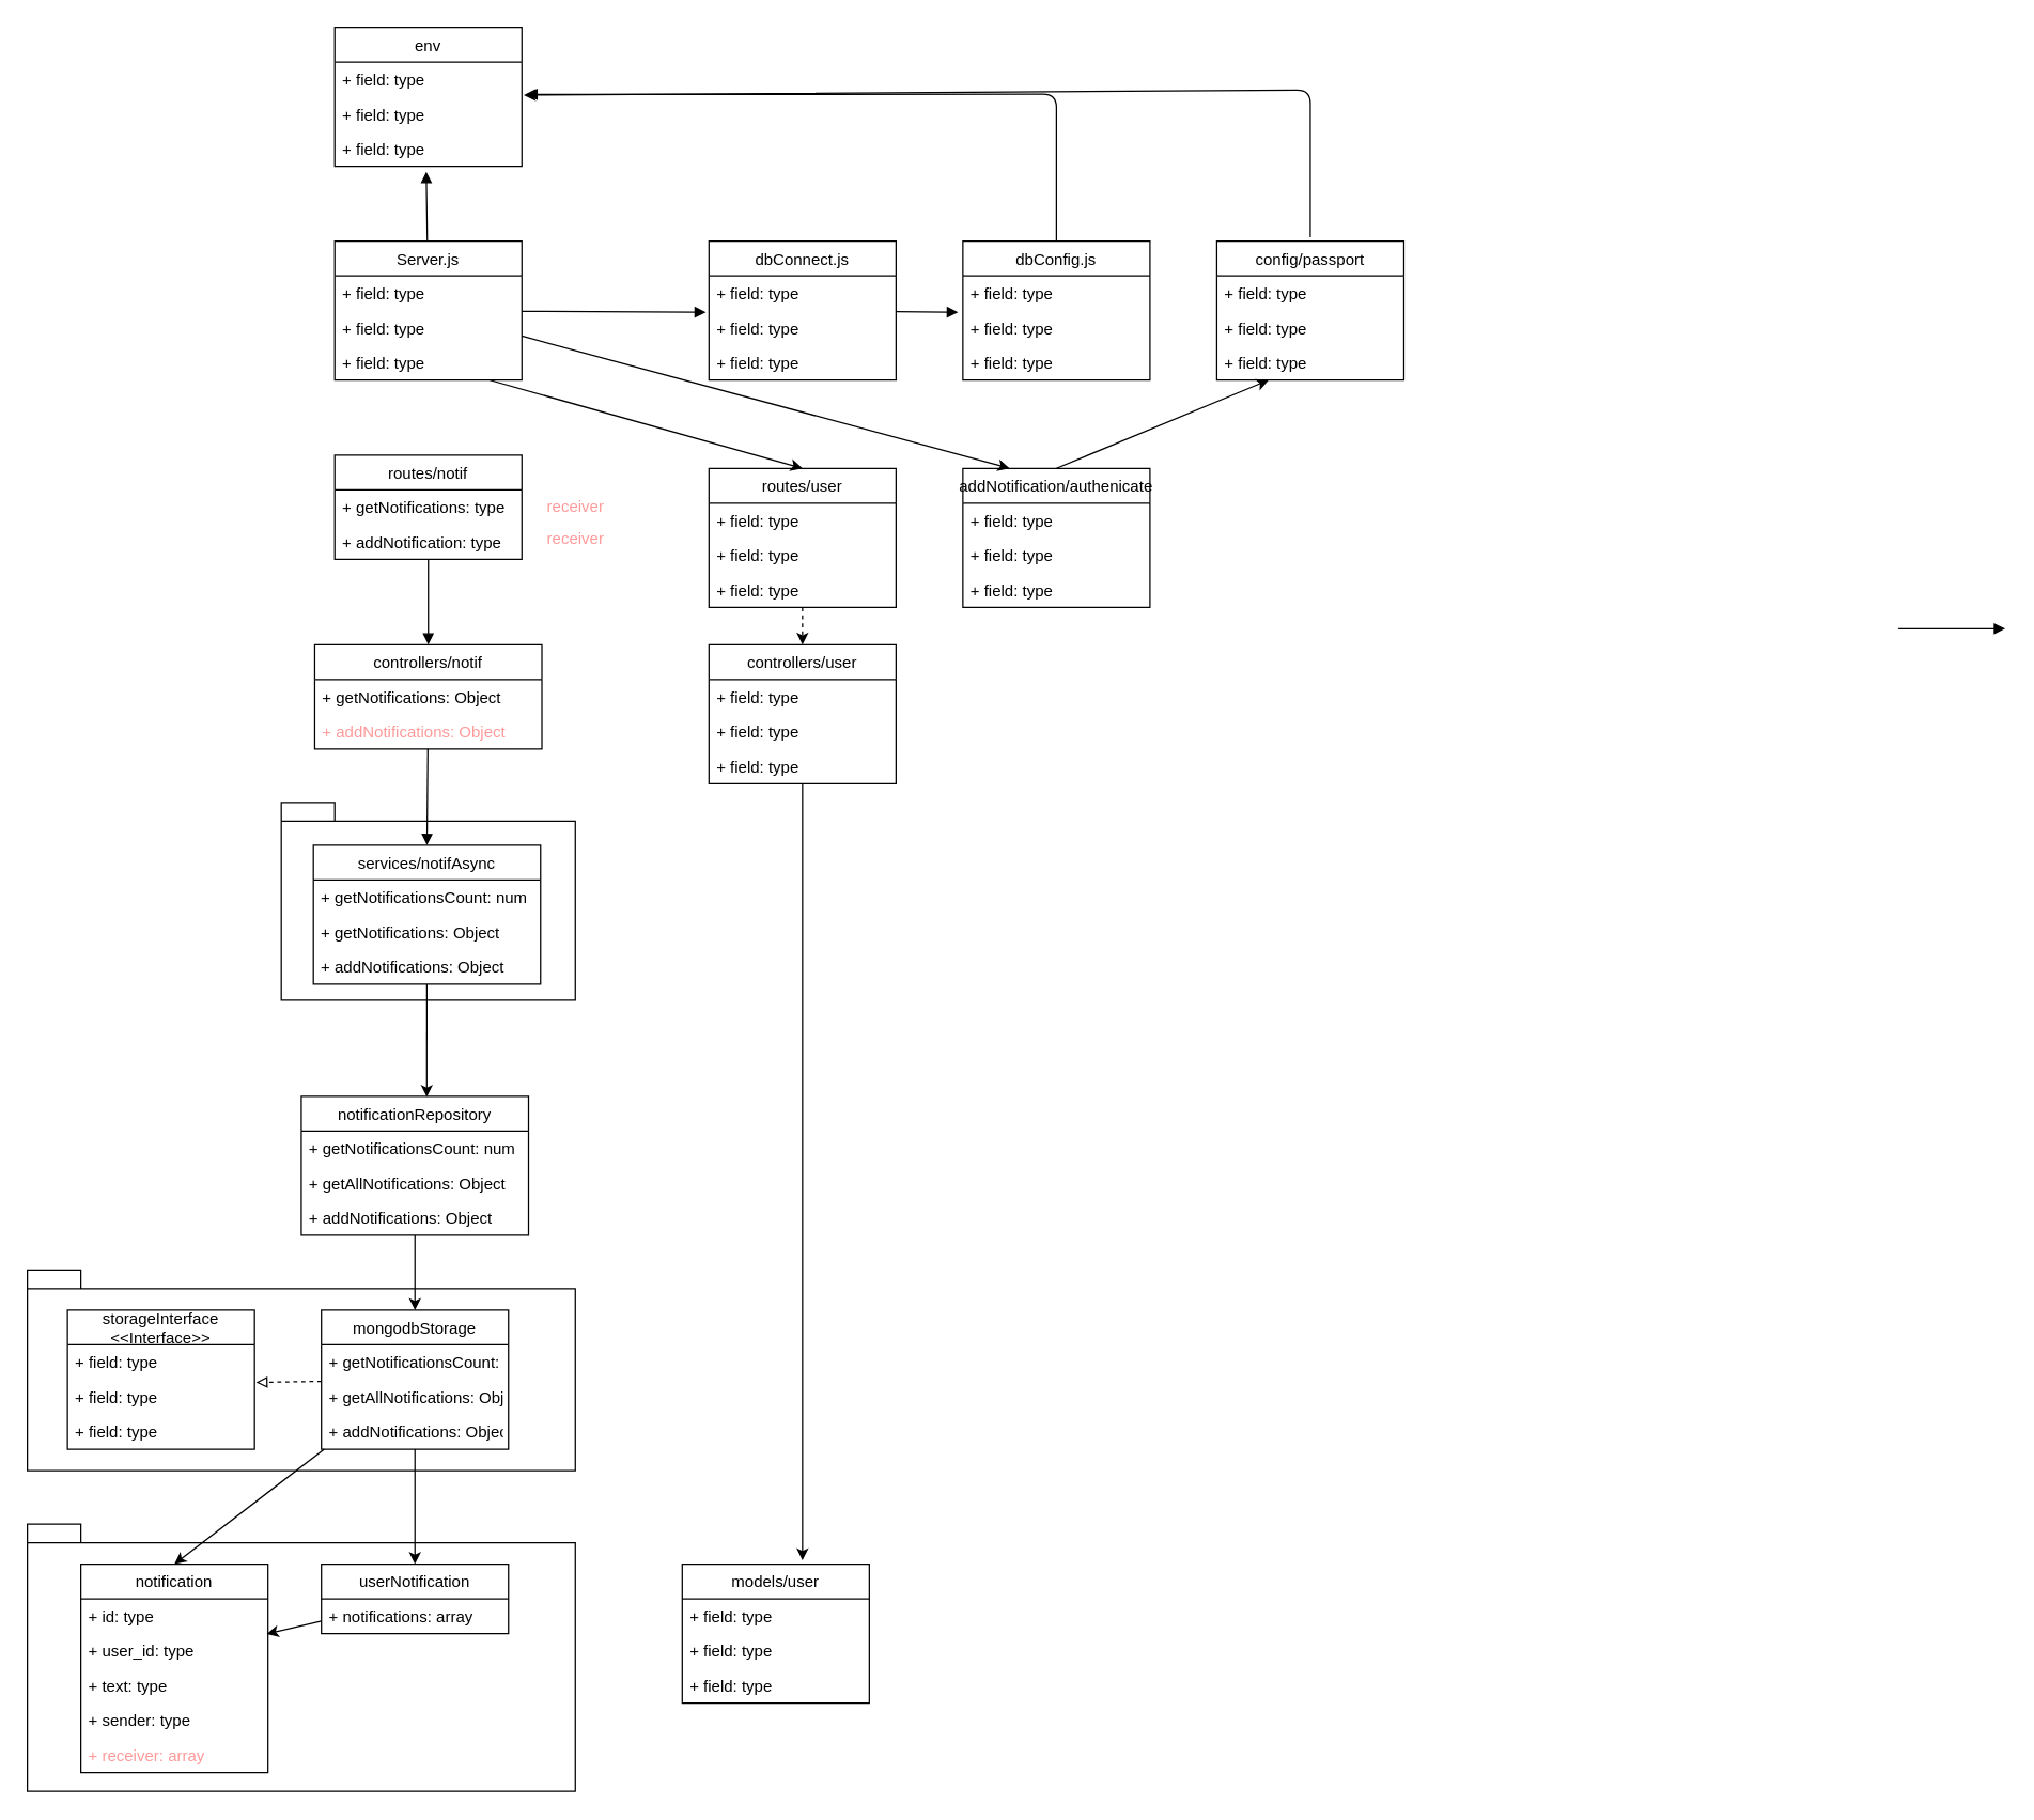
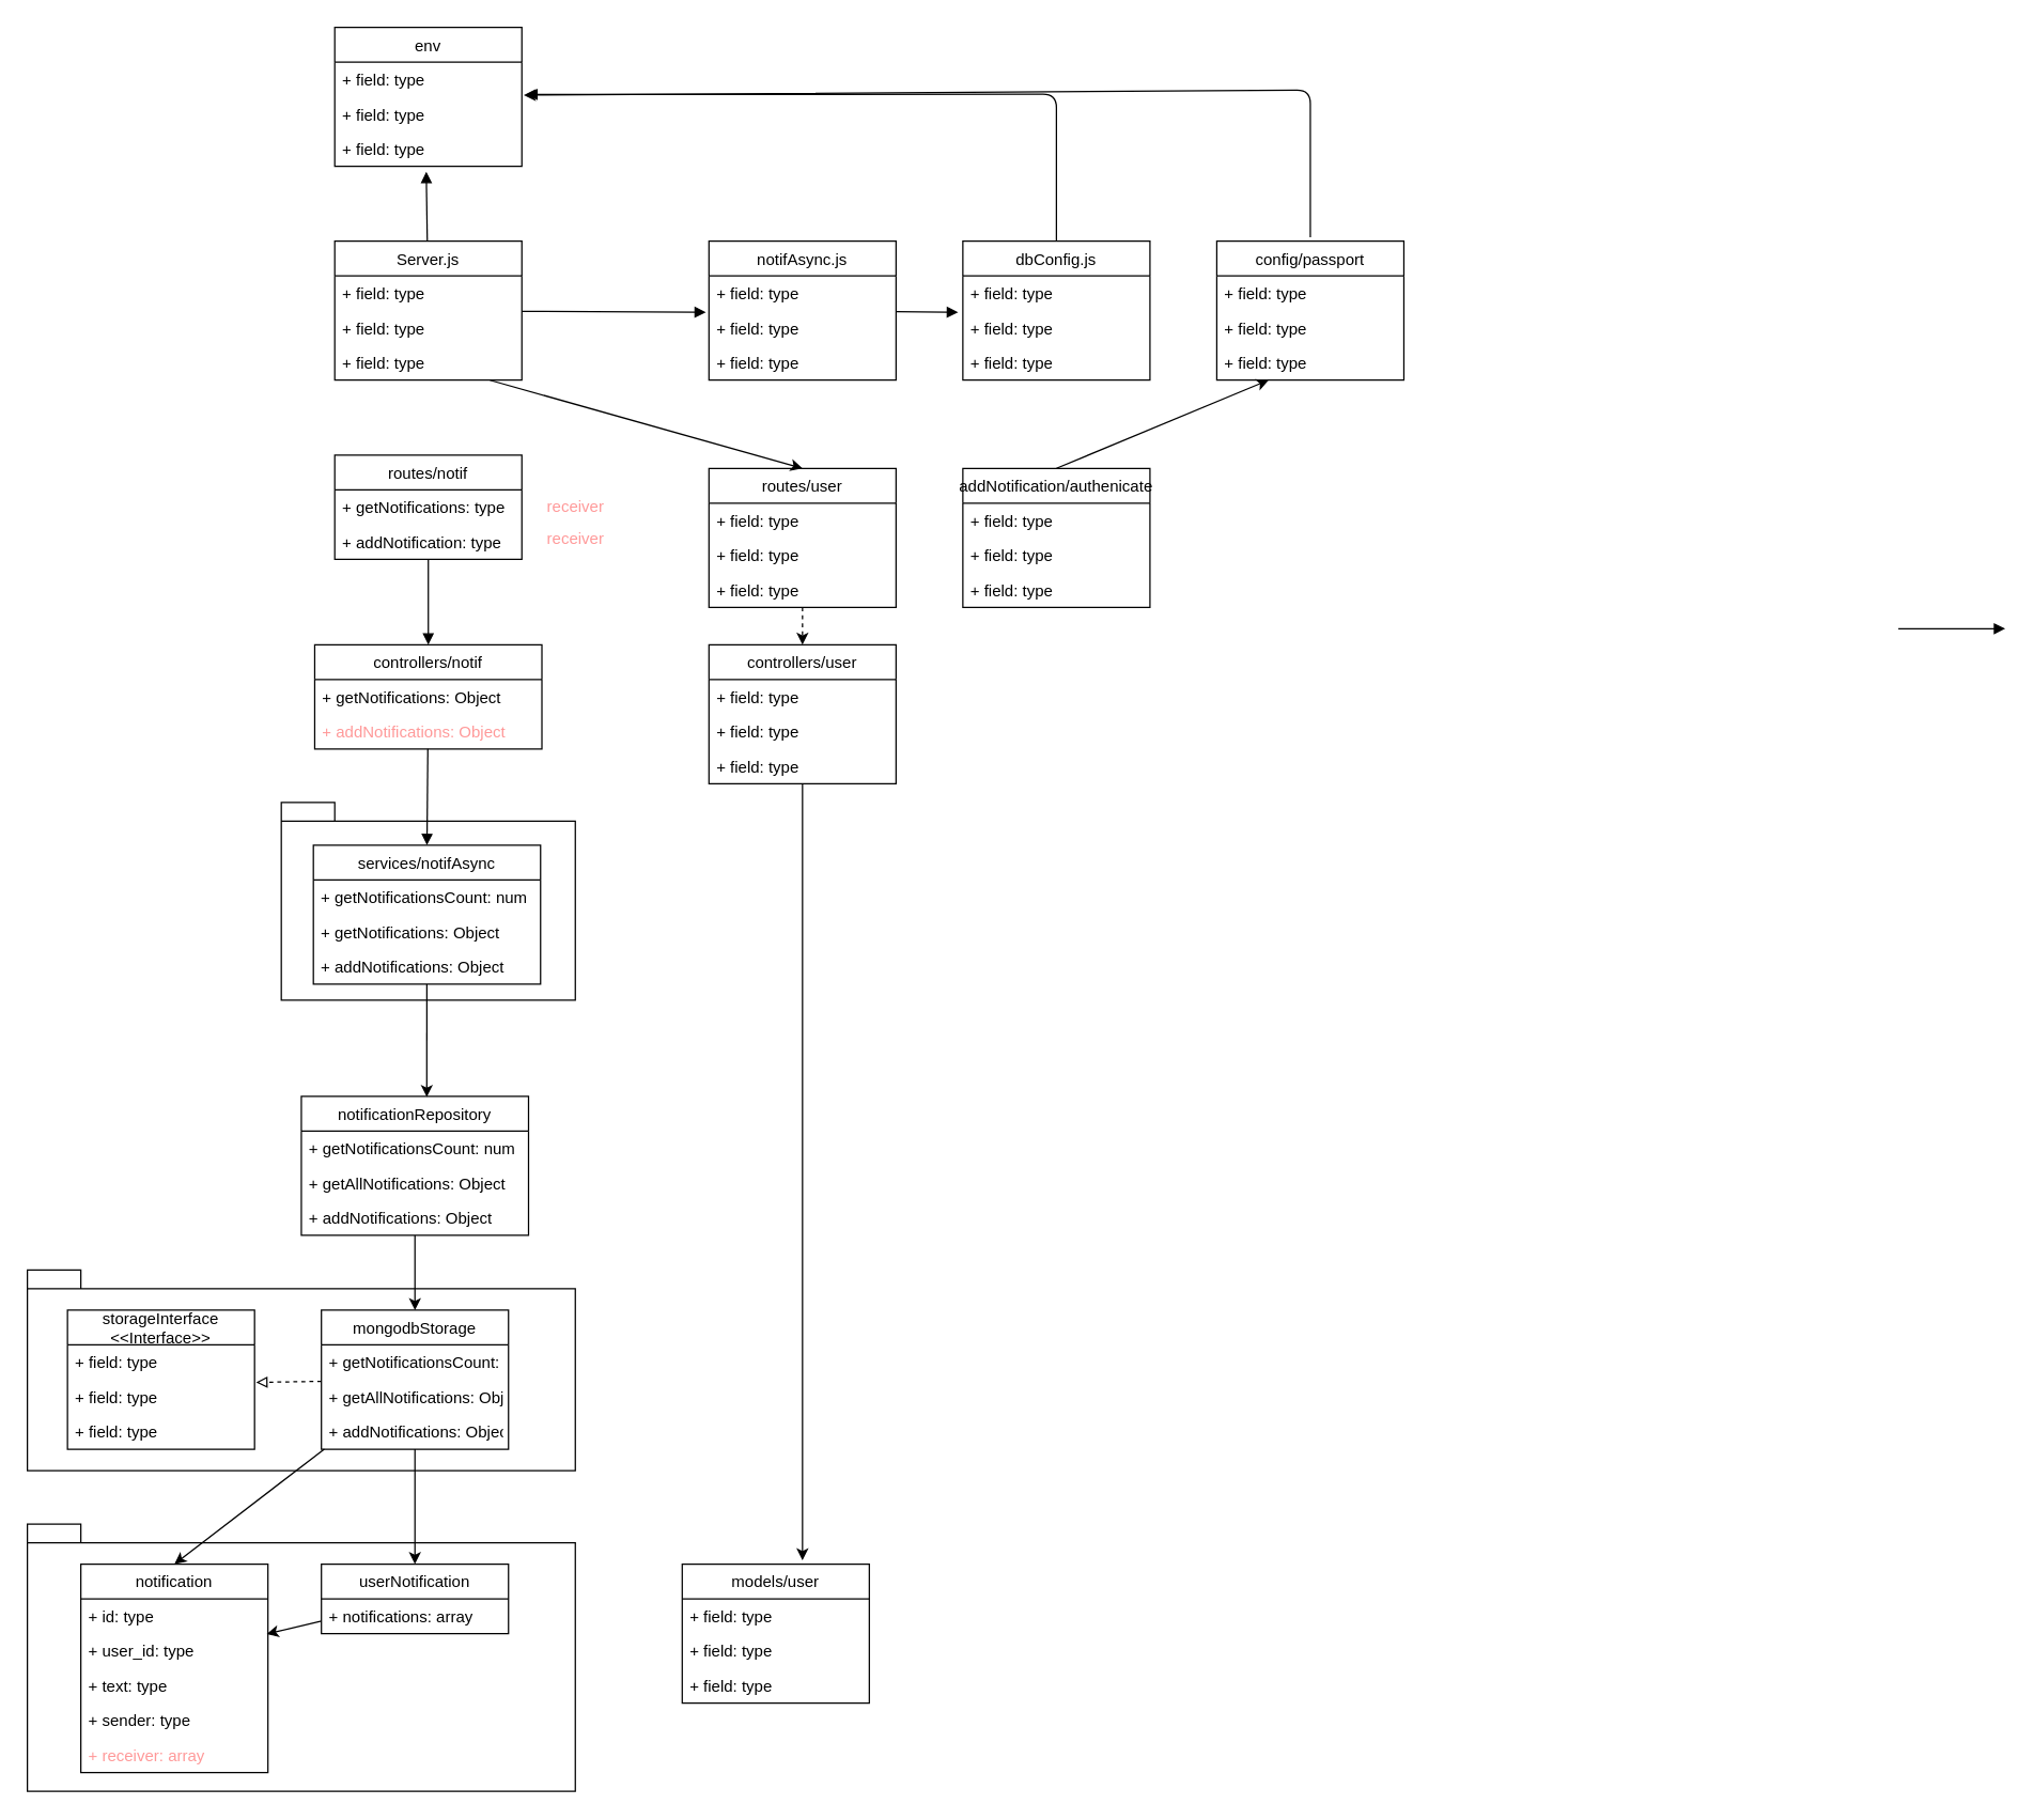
- <mxCell id="52" value="dbConnect.js" style="swimlane;fontStyle=0;childLayout=stackLayout;horizontal=1;startSize=26;fillColor=none;horizontalStack=0;resizeParent=1;resizeParentMax=0;resizeLast=0;collapsible=1;marginBottom=0;" parent="1" vertex="1"><mxGeometry x="530" y="180" width="140" height="104" as="geometry" /></mxCell>
+ <mxCell id="52" value="notifAsync.js" style="swimlane;fontStyle=0;childLayout=stackLayout;horizontal=1;startSize=26;fillColor=none;horizontalStack=0;resizeParent=1;resizeParentMax=0;resizeLast=0;collapsible=1;marginBottom=0;" parent="1" vertex="1"><mxGeometry x="530" y="180" width="140" height="104" as="geometry" /></mxCell>
- <mxCell id="7" style="edgeStyle=none;html=1;entryX=0.25;entryY=0;entryDx=0;entryDy=0;" parent="1" source="8" target="76" edge="1"><mxGeometry relative="1" as="geometry" /></mxCell>
